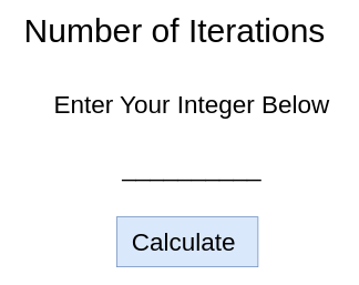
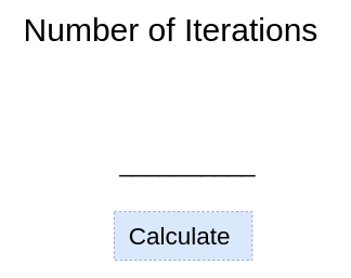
- <mxCell id="3" value="&lt;font style=&quot;font-size: 30px&quot;&gt;Enter Your Integer Below&lt;/font&gt;" style="text;html=1;align=center;verticalAlign=middle;resizable=0;points=[];autosize=1;strokeColor=none;fillColor=none;fontSize=40;" vertex="1" parent="1"><mxGeometry x="55" y="90" width="350" height="60" as="geometry" /></mxCell>
- <mxCell id="5" value="Calculate&amp;nbsp;" style="rounded=0;whiteSpace=wrap;html=1;fontSize=30;fillColor=#dae8fc;strokeColor=#6c8ebf;" vertex="1" parent="1"><mxGeometry x="140" y="260" width="170" height="60" as="geometry" /></mxCell>
+ <mxCell id="5" value="Calculate&amp;nbsp;" style="rounded=0;whiteSpace=wrap;html=1;fontSize=30;fillColor=#dae8fc;strokeColor=#6c8ebf;dashed=1;" vertex="1" parent="1"><mxGeometry x="140" y="260" width="170" height="60" as="geometry" /></mxCell>
